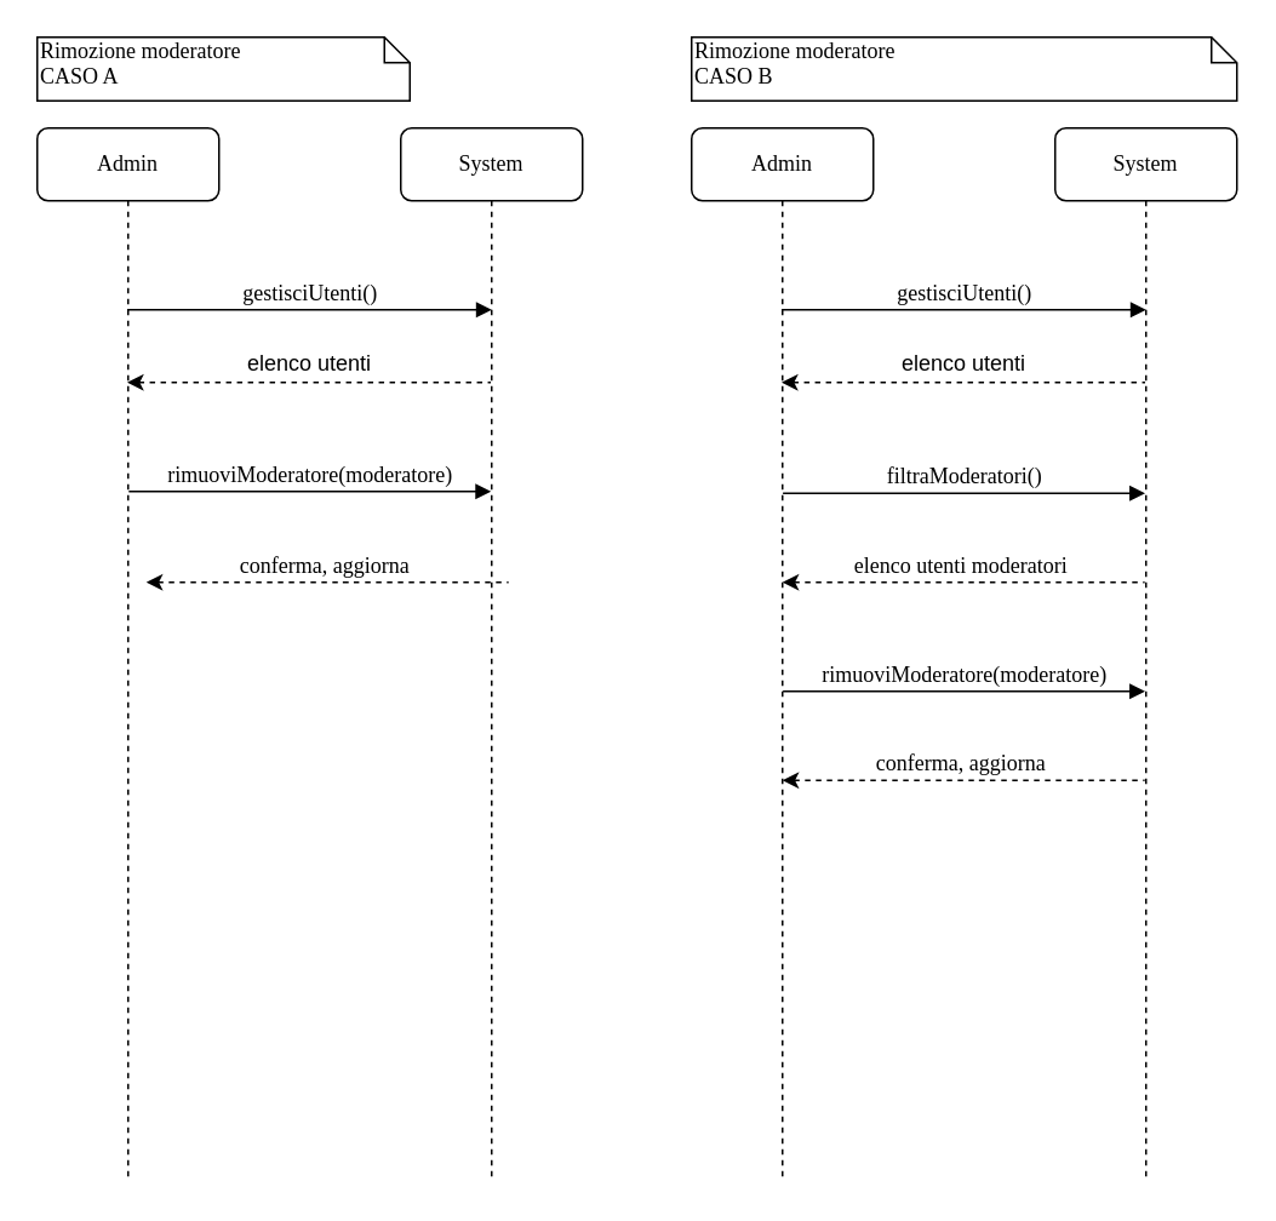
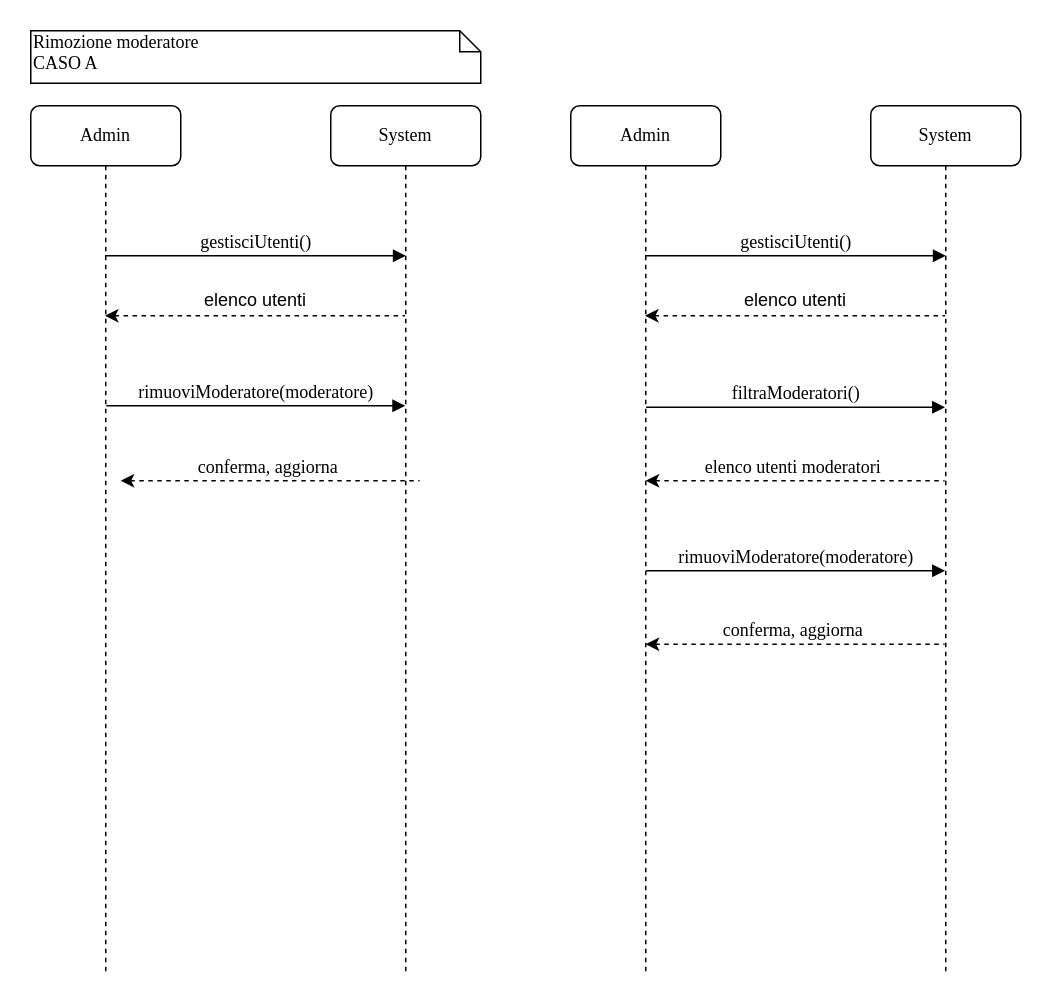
- <mxCell id="17" value="Rimozione moderatore&lt;br&gt;CASO A" style="shape=note;whiteSpace=wrap;html=1;size=14;verticalAlign=top;align=left;spacingTop=-6;rounded=0;shadow=0;comic=0;labelBackgroundColor=none;strokeWidth=1;fontFamily=Verdana;fontSize=12" parent="1" vertex="1"><mxGeometry x="20" y="20" width="205" height="35" as="geometry" /></mxCell>
+ <mxCell id="17" value="Rimozione moderatore&lt;br&gt;CASO A" style="shape=note;whiteSpace=wrap;html=1;size=14;verticalAlign=top;align=left;spacingTop=-6;rounded=0;shadow=0;comic=0;labelBackgroundColor=none;strokeWidth=1;fontFamily=Verdana;fontSize=12" parent="1" vertex="1"><mxGeometry x="20" y="20" width="300" height="35" as="geometry" /></mxCell>
- <mxCell id="5" value="Rimozione moderatore&lt;br&gt;CASO B" style="shape=note;whiteSpace=wrap;html=1;size=14;verticalAlign=top;align=left;spacingTop=-6;rounded=0;shadow=0;comic=0;labelBackgroundColor=none;strokeWidth=1;fontFamily=Verdana;fontSize=12" parent="1" vertex="1"><mxGeometry x="380" y="20" width="300" height="35" as="geometry" /></mxCell>
